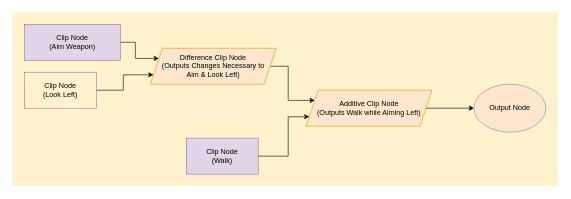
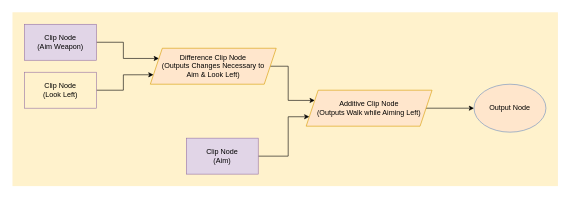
- <mxCell id="4" value="Clip Node&lt;br&gt;(Aim Weapon)" style="rounded=0;whiteSpace=wrap;html=1;fillColor=#e1d5e7;strokeColor=#9673a6;" vertex="1" parent="1"><mxGeometry x="40" y="40" width="160" height="60" as="geometry" /></mxCell>
+ <mxCell id="4" value="Clip Node&lt;br&gt;(Aim Weapon)" style="rounded=0;whiteSpace=wrap;html=1;fillColor=#e1d5e7;strokeColor=#9673a6;" vertex="1" parent="1"><mxGeometry x="40" y="40" width="120" height="60" as="geometry" /></mxCell>
- <mxCell id="10" value="Clip Node&lt;br&gt;(Walk)" style="rounded=0;whiteSpace=wrap;html=1;fillColor=#e1d5e7;strokeColor=#9673a6;" vertex="1" parent="1"><mxGeometry x="310" y="230" width="120" height="60" as="geometry" /></mxCell>
+ <mxCell id="10" value="Clip Node&lt;br&gt;(Aim)" style="rounded=0;whiteSpace=wrap;html=1;fillColor=#e1d5e7;strokeColor=#9673a6;" vertex="1" parent="1"><mxGeometry x="310" y="230" width="120" height="60" as="geometry" /></mxCell>
